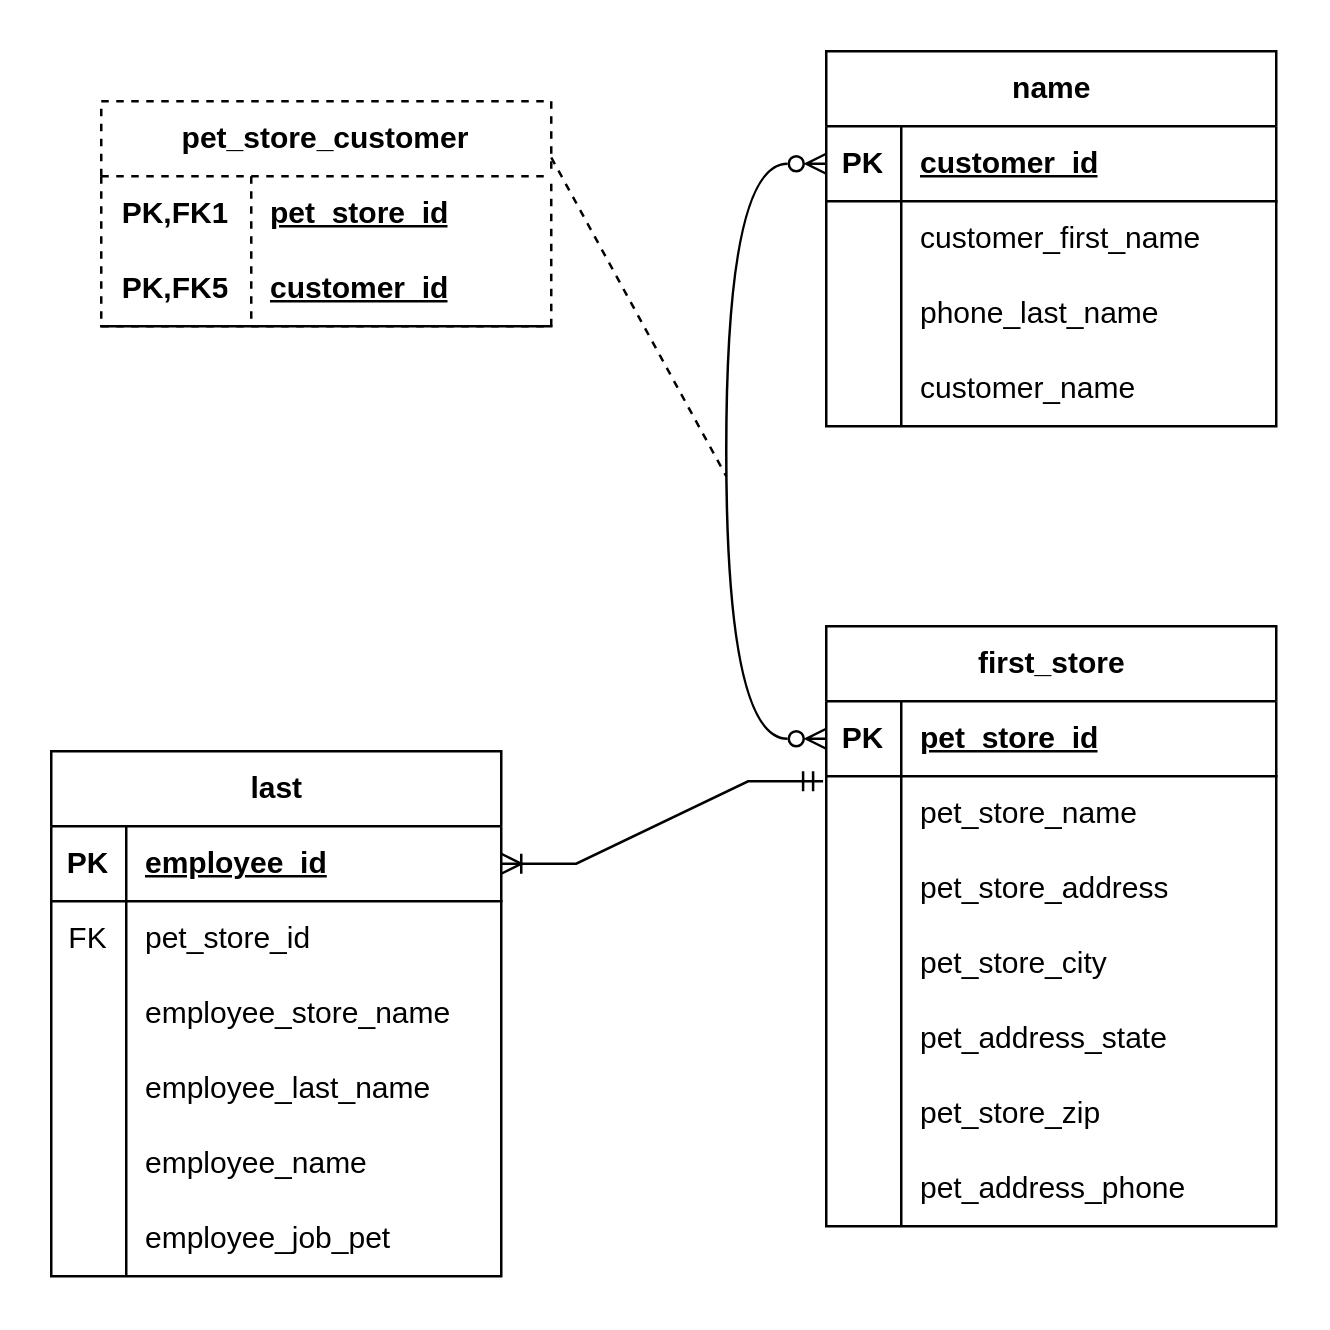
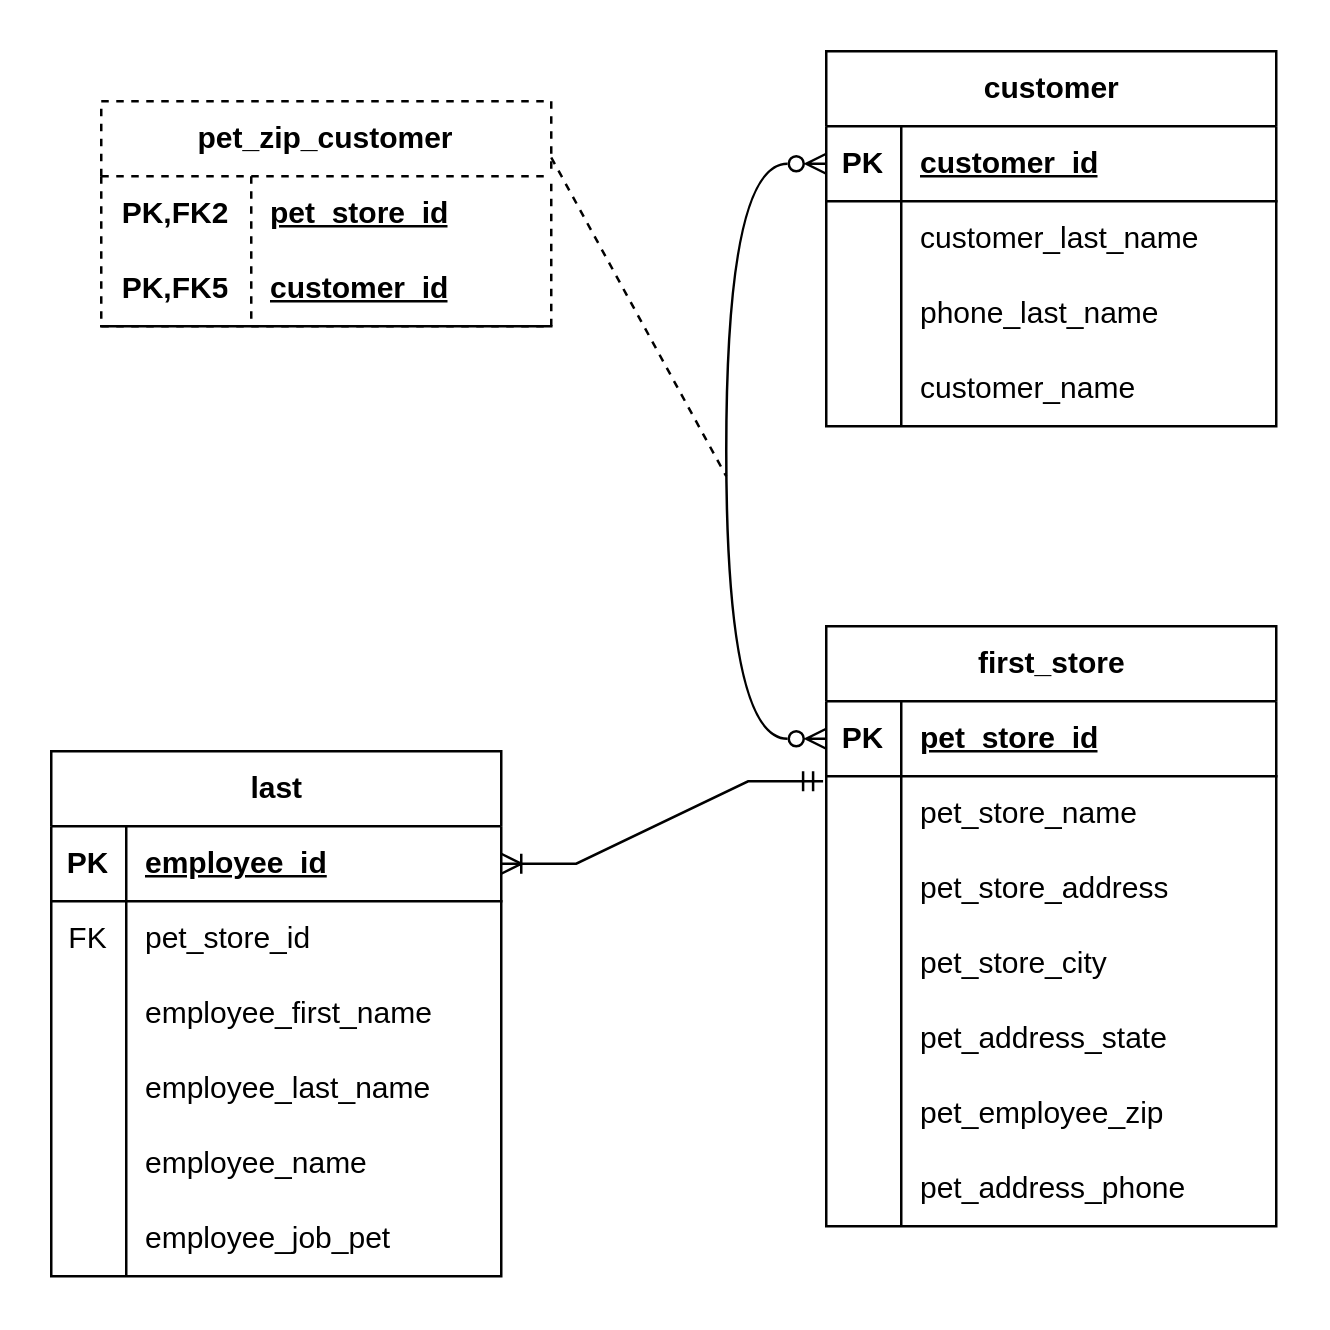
- <mxCell id="43" value="name" style="shape=table;startSize=30;container=1;collapsible=1;childLayout=tableLayout;fixedRows=1;rowLines=0;fontStyle=1;align=center;resizeLast=1;html=1;" vertex="1" parent="1"><mxGeometry x="330" y="20" width="180" height="150" as="geometry" /></mxCell>
+ <mxCell id="43" value="customer" style="shape=table;startSize=30;container=1;collapsible=1;childLayout=tableLayout;fixedRows=1;rowLines=0;fontStyle=1;align=center;resizeLast=1;html=1;" vertex="1" parent="1"><mxGeometry x="330" y="20" width="180" height="150" as="geometry" /></mxCell>
- <mxCell id="56" value="pet_store_customer" style="shape=table;startSize=30;container=1;collapsible=1;childLayout=tableLayout;fixedRows=1;rowLines=0;fontStyle=1;align=center;resizeLast=1;html=1;whiteSpace=wrap;dashed=1;" vertex="1" parent="1"><mxGeometry x="40" y="40" width="180" height="90" as="geometry" /></mxCell>
+ <mxCell id="56" value="pet_zip_customer" style="shape=table;startSize=30;container=1;collapsible=1;childLayout=tableLayout;fixedRows=1;rowLines=0;fontStyle=1;align=center;resizeLast=1;html=1;whiteSpace=wrap;dashed=1;" vertex="1" parent="1"><mxGeometry x="40" y="40" width="180" height="90" as="geometry" /></mxCell>
- <mxCell id="58" value="PK,FK1" style="shape=partialRectangle;connectable=0;fillColor=none;top=0;left=0;bottom=0;right=0;fontStyle=1;overflow=hidden;html=1;whiteSpace=wrap;" vertex="1" parent="57"><mxGeometry width="60" height="30" as="geometry"><mxRectangle width="60" height="30" as="alternateBounds" /></mxGeometry></mxCell>
+ <mxCell id="58" value="PK,FK2" style="shape=partialRectangle;connectable=0;fillColor=none;top=0;left=0;bottom=0;right=0;fontStyle=1;overflow=hidden;html=1;whiteSpace=wrap;" vertex="1" parent="57"><mxGeometry width="60" height="30" as="geometry"><mxRectangle width="60" height="30" as="alternateBounds" /></mxGeometry></mxCell>
- <mxCell id="49" value="customer_first_name" style="shape=partialRectangle;connectable=0;fillColor=none;top=0;left=0;bottom=0;right=0;align=left;spacingLeft=6;overflow=hidden;whiteSpace=wrap;html=1;" vertex="1" parent="47"><mxGeometry x="30" width="150" height="30" as="geometry"><mxRectangle width="150" height="30" as="alternateBounds" /></mxGeometry></mxCell>
+ <mxCell id="49" value="customer_last_name" style="shape=partialRectangle;connectable=0;fillColor=none;top=0;left=0;bottom=0;right=0;align=left;spacingLeft=6;overflow=hidden;whiteSpace=wrap;html=1;" vertex="1" parent="47"><mxGeometry x="30" width="150" height="30" as="geometry"><mxRectangle width="150" height="30" as="alternateBounds" /></mxGeometry></mxCell>
- <mxCell id="33" value="employee_store_name" style="shape=partialRectangle;connectable=0;fillColor=none;top=0;left=0;bottom=0;right=0;align=left;spacingLeft=6;overflow=hidden;whiteSpace=wrap;html=1;" vertex="1" parent="31"><mxGeometry x="30" width="150" height="30" as="geometry"><mxRectangle width="150" height="30" as="alternateBounds" /></mxGeometry></mxCell>
+ <mxCell id="33" value="employee_first_name" style="shape=partialRectangle;connectable=0;fillColor=none;top=0;left=0;bottom=0;right=0;align=left;spacingLeft=6;overflow=hidden;whiteSpace=wrap;html=1;" vertex="1" parent="31"><mxGeometry x="30" width="150" height="30" as="geometry"><mxRectangle width="150" height="30" as="alternateBounds" /></mxGeometry></mxCell>
- <mxCell id="20" value="pet_store_zip" style="shape=partialRectangle;connectable=0;fillColor=none;top=0;left=0;bottom=0;right=0;align=left;spacingLeft=6;overflow=hidden;whiteSpace=wrap;html=1;" vertex="1" parent="18"><mxGeometry x="30" width="150" height="30" as="geometry"><mxRectangle width="150" height="30" as="alternateBounds" /></mxGeometry></mxCell>
+ <mxCell id="20" value="pet_employee_zip" style="shape=partialRectangle;connectable=0;fillColor=none;top=0;left=0;bottom=0;right=0;align=left;spacingLeft=6;overflow=hidden;whiteSpace=wrap;html=1;" vertex="1" parent="18"><mxGeometry x="30" width="150" height="30" as="geometry"><mxRectangle width="150" height="30" as="alternateBounds" /></mxGeometry></mxCell>
